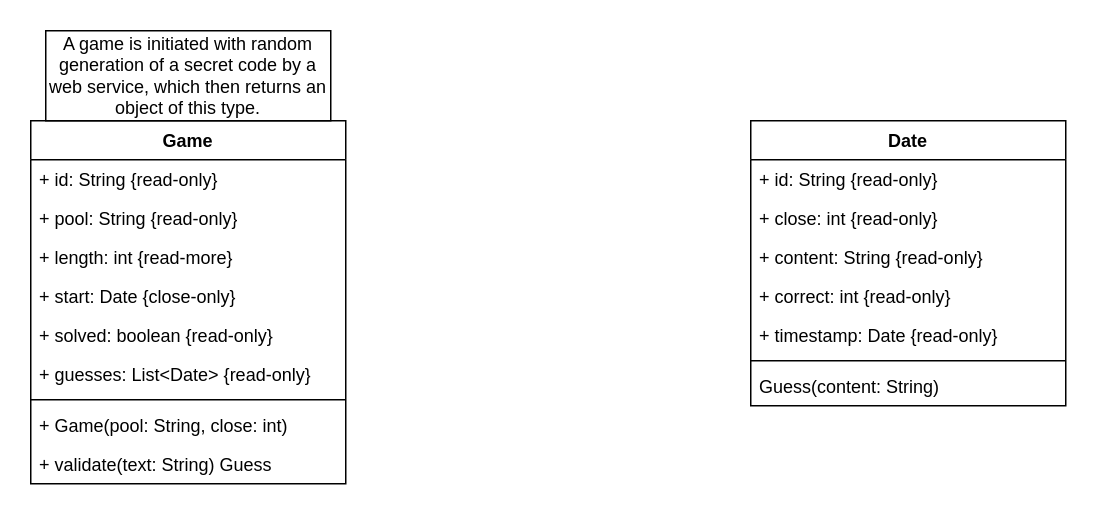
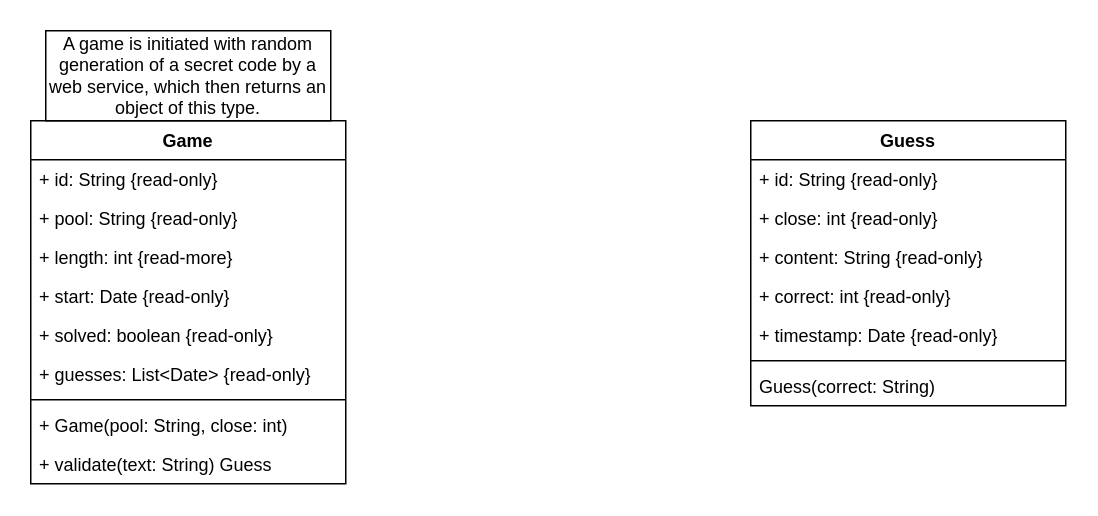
- <mxCell id="2" value="Date" style="swimlane;fontStyle=1;align=center;verticalAlign=top;childLayout=stackLayout;horizontal=1;startSize=26;horizontalStack=0;resizeParent=1;resizeParentMax=0;resizeLast=0;collapsible=1;marginBottom=0;whiteSpace=wrap;html=1;" vertex="1" parent="1"><mxGeometry x="500" y="80" width="210" height="190" as="geometry" /></mxCell>
+ <mxCell id="2" value="Guess" style="swimlane;fontStyle=1;align=center;verticalAlign=top;childLayout=stackLayout;horizontal=1;startSize=26;horizontalStack=0;resizeParent=1;resizeParentMax=0;resizeLast=0;collapsible=1;marginBottom=0;whiteSpace=wrap;html=1;" vertex="1" parent="1"><mxGeometry x="500" y="80" width="210" height="190" as="geometry" /></mxCell>
- <mxCell id="14" value="+ start: Date {close-only}" style="text;strokeColor=none;fillColor=none;align=left;verticalAlign=top;spacingLeft=4;spacingRight=4;overflow=hidden;rotatable=0;points=[[0,0.5],[1,0.5]];portConstraint=eastwest;whiteSpace=wrap;html=1;" vertex="1" parent="10"><mxGeometry y="104" width="210" height="26" as="geometry" /></mxCell>
+ <mxCell id="14" value="+ start: Date {read-only}" style="text;strokeColor=none;fillColor=none;align=left;verticalAlign=top;spacingLeft=4;spacingRight=4;overflow=hidden;rotatable=0;points=[[0,0.5],[1,0.5]];portConstraint=eastwest;whiteSpace=wrap;html=1;" vertex="1" parent="10"><mxGeometry y="104" width="210" height="26" as="geometry" /></mxCell>
- <mxCell id="9" value="Guess(content: String)" style="text;strokeColor=none;fillColor=none;align=left;verticalAlign=top;spacingLeft=4;spacingRight=4;overflow=hidden;rotatable=0;points=[[0,0.5],[1,0.5]];portConstraint=eastwest;whiteSpace=wrap;html=1;" vertex="1" parent="2"><mxGeometry y="164" width="210" height="26" as="geometry" /></mxCell>
+ <mxCell id="9" value="Guess(correct: String)" style="text;strokeColor=none;fillColor=none;align=left;verticalAlign=top;spacingLeft=4;spacingRight=4;overflow=hidden;rotatable=0;points=[[0,0.5],[1,0.5]];portConstraint=eastwest;whiteSpace=wrap;html=1;" vertex="1" parent="2"><mxGeometry y="164" width="210" height="26" as="geometry" /></mxCell>
